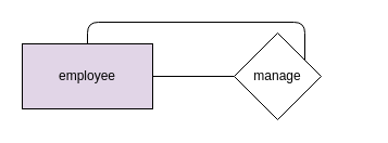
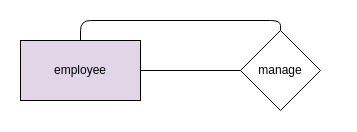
- <mxCell id="6" value="manage" style="rhombus;whiteSpace=wrap;html=1;rounded=0;" vertex="1" parent="1"><mxGeometry x="215" y="30" width="80" height="80" as="geometry" /></mxCell>
+ <mxCell id="6" value="manage" style="rhombus;whiteSpace=wrap;html=1;rounded=0;" vertex="1" parent="1"><mxGeometry x="240" y="30" width="80" height="80" as="geometry" /></mxCell>
